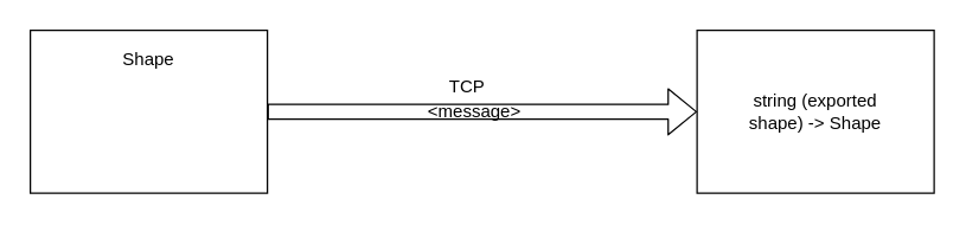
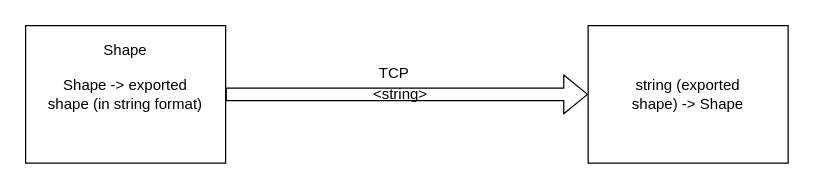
+ <mxCell id="8" value="Shape -&amp;gt; exported shape (in string format)" style="text;html=1;strokeColor=none;fillColor=none;align=center;verticalAlign=middle;whiteSpace=wrap;rounded=0;" vertex="1" parent="1"><mxGeometry x="35" y="65" width="130" height="20" as="geometry" /></mxCell>
- <mxCell id="7" value="&amp;lt;message&amp;gt;" style="text;html=1;strokeColor=none;fillColor=none;align=center;verticalAlign=middle;whiteSpace=wrap;rounded=0;" vertex="1" parent="1"><mxGeometry x="300" y="65" width="40" height="20" as="geometry" /></mxCell>
+ <mxCell id="7" value="&amp;lt;string&amp;gt;" style="text;html=1;strokeColor=none;fillColor=none;align=center;verticalAlign=middle;whiteSpace=wrap;rounded=0;" vertex="1" parent="1"><mxGeometry x="300" y="65" width="40" height="20" as="geometry" /></mxCell>
